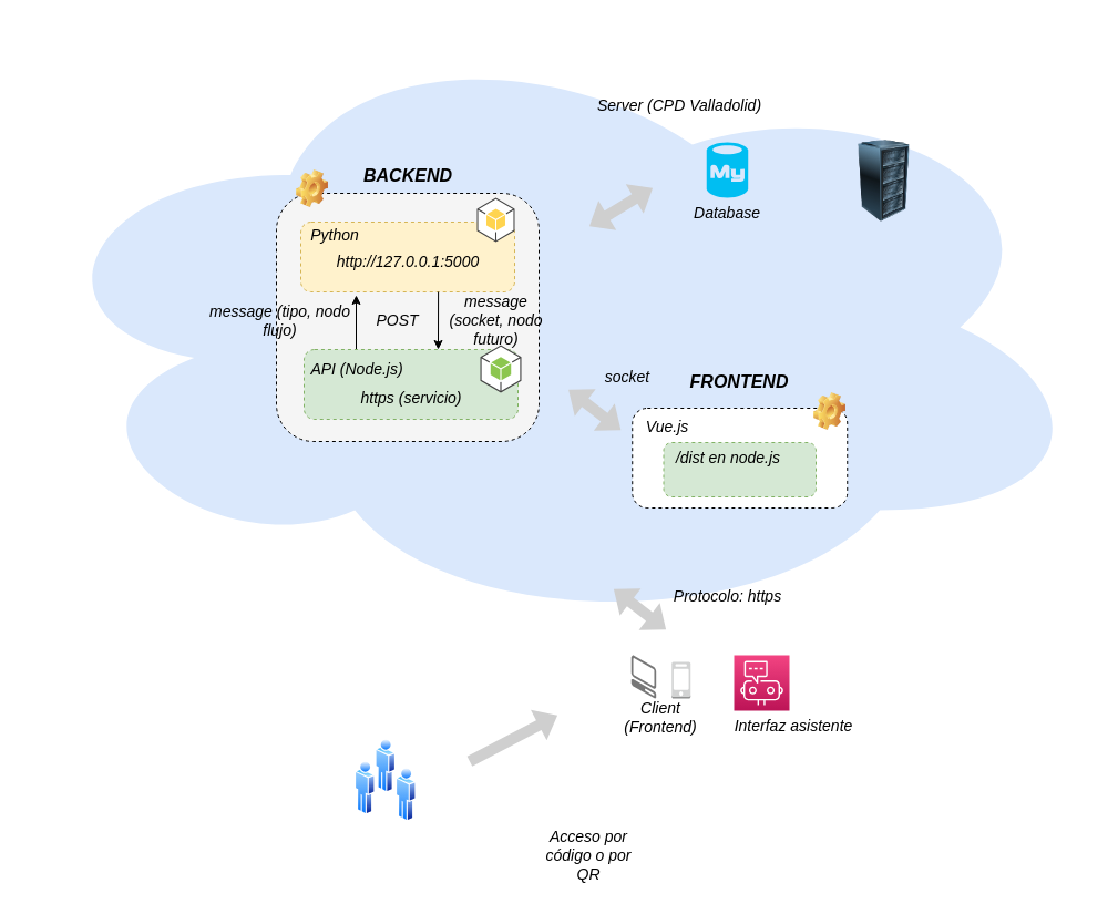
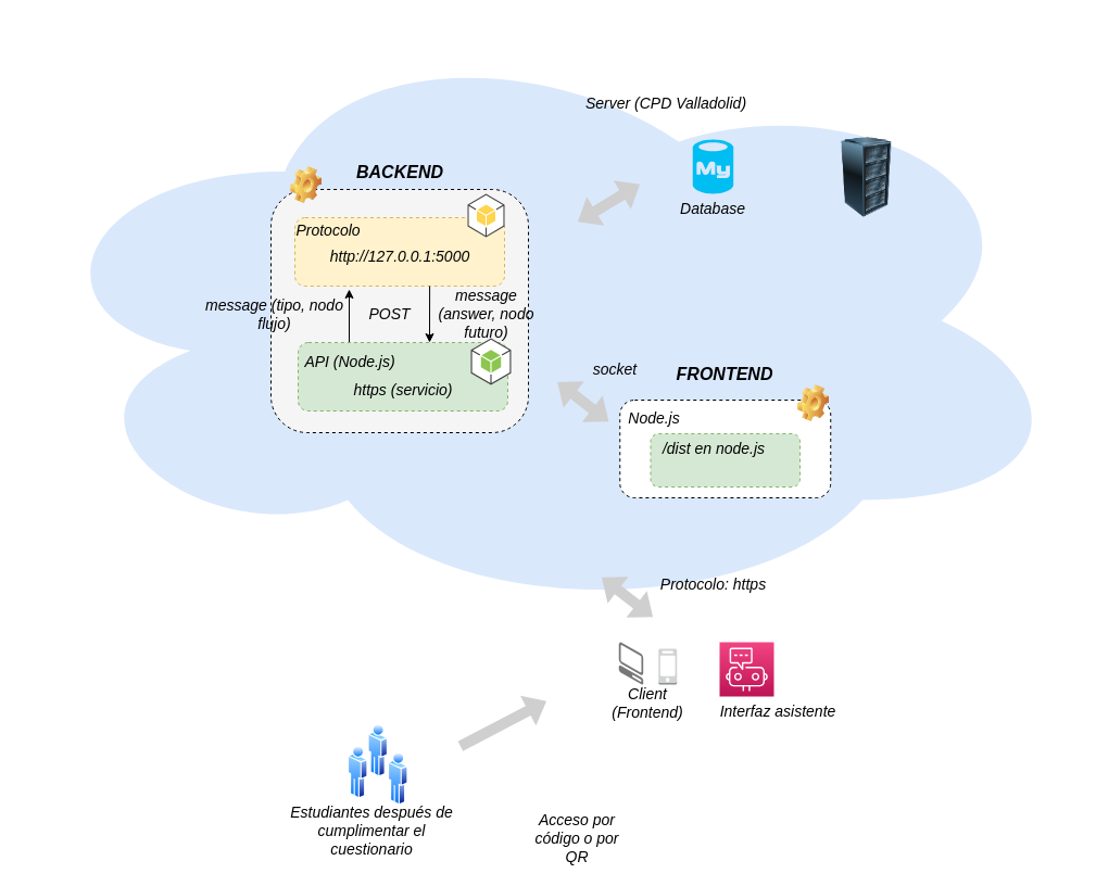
- <mxCell id="32" value="Python" style="text;html=1;strokeColor=none;fillColor=none;align=center;verticalAlign=middle;whiteSpace=wrap;rounded=0;fontStyle=2;fontSize=14;" vertex="1" parent="1"><mxGeometry x="212" y="187" width="180" height="49" as="geometry" /></mxCell>
+ <mxCell id="32" value="Protocolo" style="text;html=1;strokeColor=none;fillColor=none;align=center;verticalAlign=middle;whiteSpace=wrap;rounded=0;fontStyle=2;fontSize=14;" vertex="1" parent="1"><mxGeometry x="212" y="187" width="180" height="49" as="geometry" /></mxCell>
- <mxCell id="38" value="message (socket, nodo futuro)" style="text;html=1;strokeColor=none;fillColor=none;align=center;verticalAlign=middle;whiteSpace=wrap;rounded=0;fontStyle=2;fontSize=14;" vertex="1" parent="1"><mxGeometry x="392" y="269" width="111" height="39" as="geometry" /></mxCell>
+ <mxCell id="38" value="message (answer, nodo futuro)" style="text;html=1;strokeColor=none;fillColor=none;align=center;verticalAlign=middle;whiteSpace=wrap;rounded=0;fontStyle=2;fontSize=14;" vertex="1" parent="1"><mxGeometry x="392" y="269" width="111" height="39" as="geometry" /></mxCell>
- <mxCell id="43" value="Vue.js" style="text;html=1;strokeColor=none;fillColor=none;align=center;verticalAlign=middle;whiteSpace=wrap;rounded=0;fontStyle=2;fontSize=14;" vertex="1" parent="1"><mxGeometry x="512.25" y="360" width="180" height="49" as="geometry" /></mxCell>
+ <mxCell id="43" value="Node.js" style="text;html=1;strokeColor=none;fillColor=none;align=center;verticalAlign=middle;whiteSpace=wrap;rounded=0;fontStyle=2;fontSize=14;" vertex="1" parent="1"><mxGeometry x="512.25" y="360" width="180" height="49" as="geometry" /></mxCell>
+ <mxCell id="27" value="&lt;i style=&quot;font-size: 14px;&quot;&gt;Estudiantes después de cumplimentar el cuestionario&lt;/i&gt;" style="text;html=1;strokeColor=none;fillColor=none;align=center;verticalAlign=middle;whiteSpace=wrap;rounded=0;fontSize=14;" vertex="1" parent="1"><mxGeometry x="264" y="749.5" width="156" height="30" as="geometry" /></mxCell>
